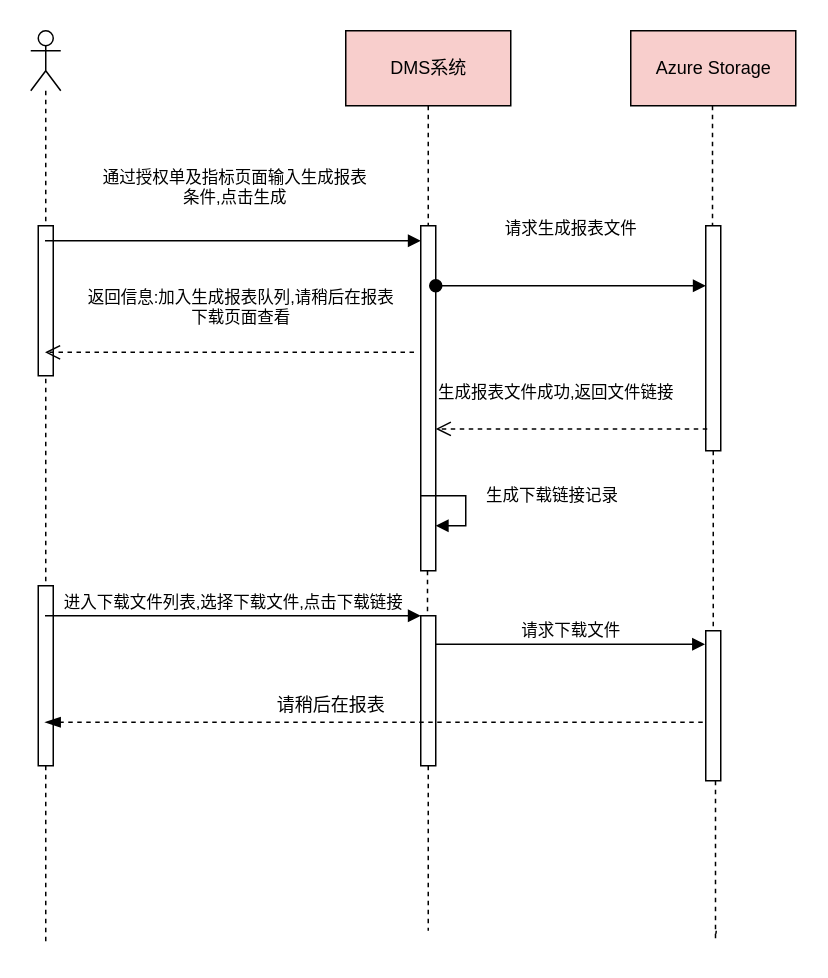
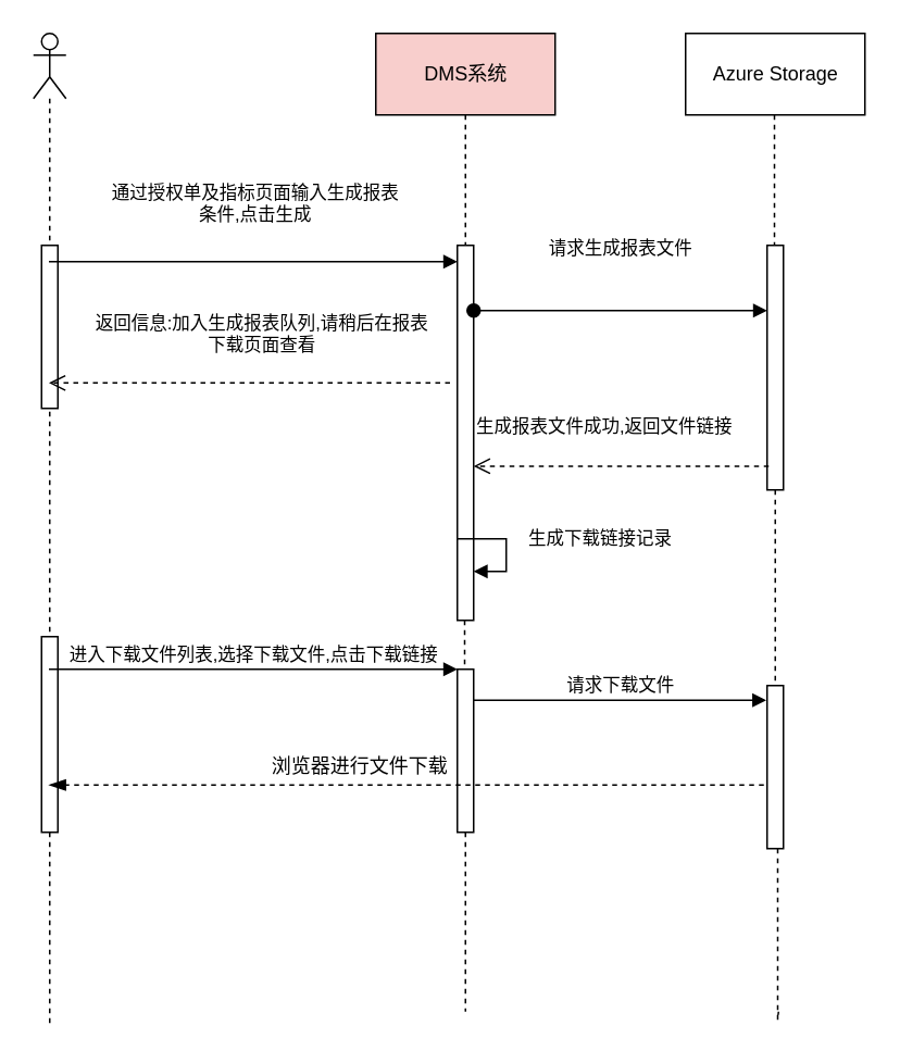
- <mxCell id="7" value="Azure Storage" style="html=1;fillColor=#f8cecc;" vertex="1" parent="1"><mxGeometry x="420" y="20" width="110" height="50" as="geometry" /></mxCell>
+ <mxCell id="7" value="Azure Storage" style="html=1;" vertex="1" parent="1"><mxGeometry x="420" y="20" width="110" height="50" as="geometry" /></mxCell>
- <mxCell id="23" value="请稍后在报表" style="text;html=1;align=center;verticalAlign=middle;resizable=0;points=[];autosize=1;strokeColor=none;fillColor=none;" vertex="1" parent="1"><mxGeometry x="155" y="455" width="130" height="30" as="geometry" /></mxCell>
+ <mxCell id="23" value="浏览器进行文件下载" style="text;html=1;align=center;verticalAlign=middle;resizable=0;points=[];autosize=1;strokeColor=none;fillColor=none;" vertex="1" parent="1"><mxGeometry x="155" y="455" width="130" height="30" as="geometry" /></mxCell>
